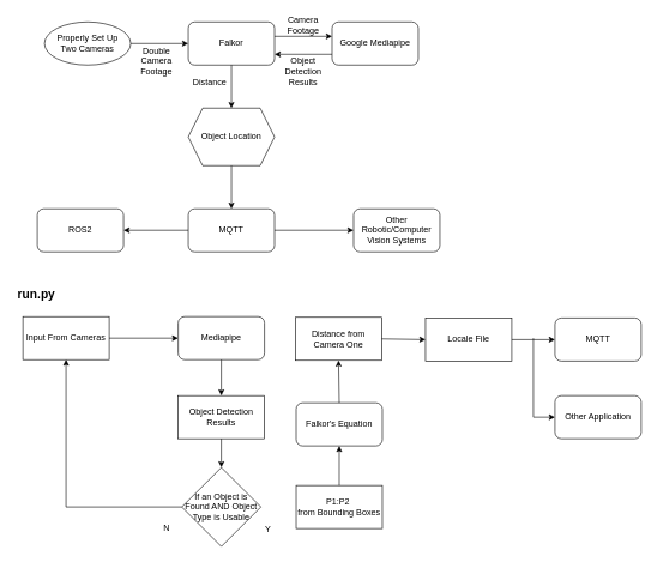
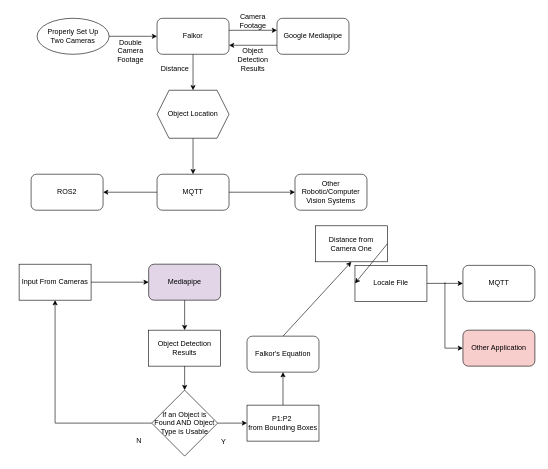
- <mxCell id="42" value="run.py" style="text;html=1;strokeColor=none;fillColor=none;align=center;verticalAlign=middle;whiteSpace=wrap;rounded=0;fontStyle=1;fontSize=17;" vertex="1" parent="1"><mxGeometry x="20" y="396" width="60" height="30" as="geometry" /></mxCell>
- <mxCell id="4" value="Mediapipe" style="rounded=1;whiteSpace=wrap;html=1;" parent="1" vertex="1"><mxGeometry x="247" y="440" width="120" height="60" as="geometry" /></mxCell>
+ <mxCell id="4" value="Mediapipe" style="rounded=1;whiteSpace=wrap;html=1;fillColor=#e1d5e7;" parent="1" vertex="1"><mxGeometry x="247" y="440" width="120" height="60" as="geometry" /></mxCell>
- <mxCell id="17" value="Distance from Camera One" style="rounded=0;whiteSpace=wrap;html=1;" parent="1" vertex="1"><mxGeometry x="410" y="441" width="120" height="60" as="geometry" /></mxCell>
+ <mxCell id="17" value="Distance from Camera One" style="rounded=0;whiteSpace=wrap;html=1;" parent="1" vertex="1"><mxGeometry x="525" y="376" width="120" height="60" as="geometry" /></mxCell>
- <mxCell id="21" value="Other Application" style="rounded=1;whiteSpace=wrap;html=1;" parent="1" vertex="1"><mxGeometry x="771" y="550" width="120" height="60" as="geometry" /></mxCell>
+ <mxCell id="21" value="Other Application" style="rounded=1;whiteSpace=wrap;html=1;fillColor=#f8cecc;" parent="1" vertex="1"><mxGeometry x="771" y="550" width="120" height="60" as="geometry" /></mxCell>
+ <mxCell id="13" value="" style="endArrow=classic;html=1;rounded=0;exitX=1;exitY=0.5;exitDx=0;exitDy=0;entryX=0;entryY=0.5;entryDx=0;entryDy=0;" parent="1" source="7" target="12" edge="1"><mxGeometry width="50" height="50" relative="1" as="geometry"><mxPoint x="411" y="790" as="sourcePoint" /><mxPoint x="461" y="740" as="targetPoint" /></mxGeometry></mxCell>
